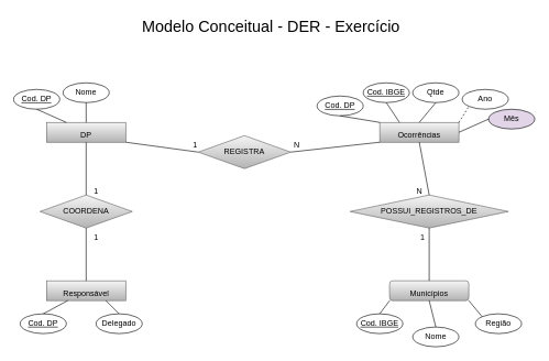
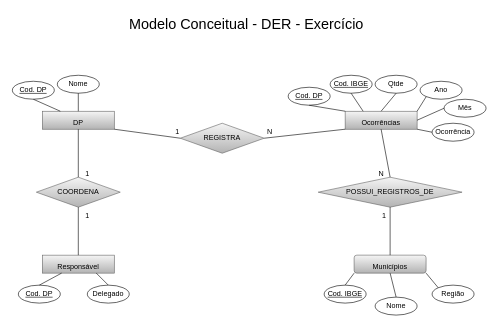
- <mxCell id="35" value="" style="endArrow=none;html=1;rounded=0;fontSize=12;exitX=1;exitY=0;exitDx=0;exitDy=0;entryX=0;entryY=1;entryDx=0;entryDy=0;dashed=1;" parent="1" source="25" target="32" edge="1"><mxGeometry width="50" height="50" relative="1" as="geometry"><mxPoint x="645" y="195" as="sourcePoint" /><mxPoint x="670" y="165" as="targetPoint" /></mxGeometry></mxCell>
+ <mxCell id="35" value="" style="endArrow=none;html=1;rounded=0;fontSize=12;exitX=1;exitY=0;exitDx=0;exitDy=0;entryX=0;entryY=1;entryDx=0;entryDy=0;" parent="1" source="25" target="32" edge="1"><mxGeometry width="50" height="50" relative="1" as="geometry"><mxPoint x="645" y="195" as="sourcePoint" /><mxPoint x="670" y="165" as="targetPoint" /></mxGeometry></mxCell>
- <mxCell id="33" value="Mês" style="ellipse;whiteSpace=wrap;html=1;fontSize=12;fillColor=#e1d5e7;" parent="1" vertex="1"><mxGeometry x="740" y="165" width="70" height="30" as="geometry" /></mxCell>
+ <mxCell id="33" value="Mês" style="ellipse;whiteSpace=wrap;html=1;fontSize=12;" parent="1" vertex="1"><mxGeometry x="740" y="165" width="70" height="30" as="geometry" /></mxCell>
+ <mxCell id="37" value="" style="endArrow=none;html=1;rounded=0;fontSize=12;exitX=1;exitY=1;exitDx=0;exitDy=0;entryX=0;entryY=0.5;entryDx=0;entryDy=0;" parent="1" source="25" target="34" edge="1"><mxGeometry width="50" height="50" relative="1" as="geometry"><mxPoint x="705" y="210" as="sourcePoint" /><mxPoint x="750" y="190" as="targetPoint" /></mxGeometry></mxCell>
+ <mxCell id="34" value="Ocorrência" style="ellipse;whiteSpace=wrap;html=1;fontSize=12;" parent="1" vertex="1"><mxGeometry x="720" y="205" width="70" height="30" as="geometry" /></mxCell>
